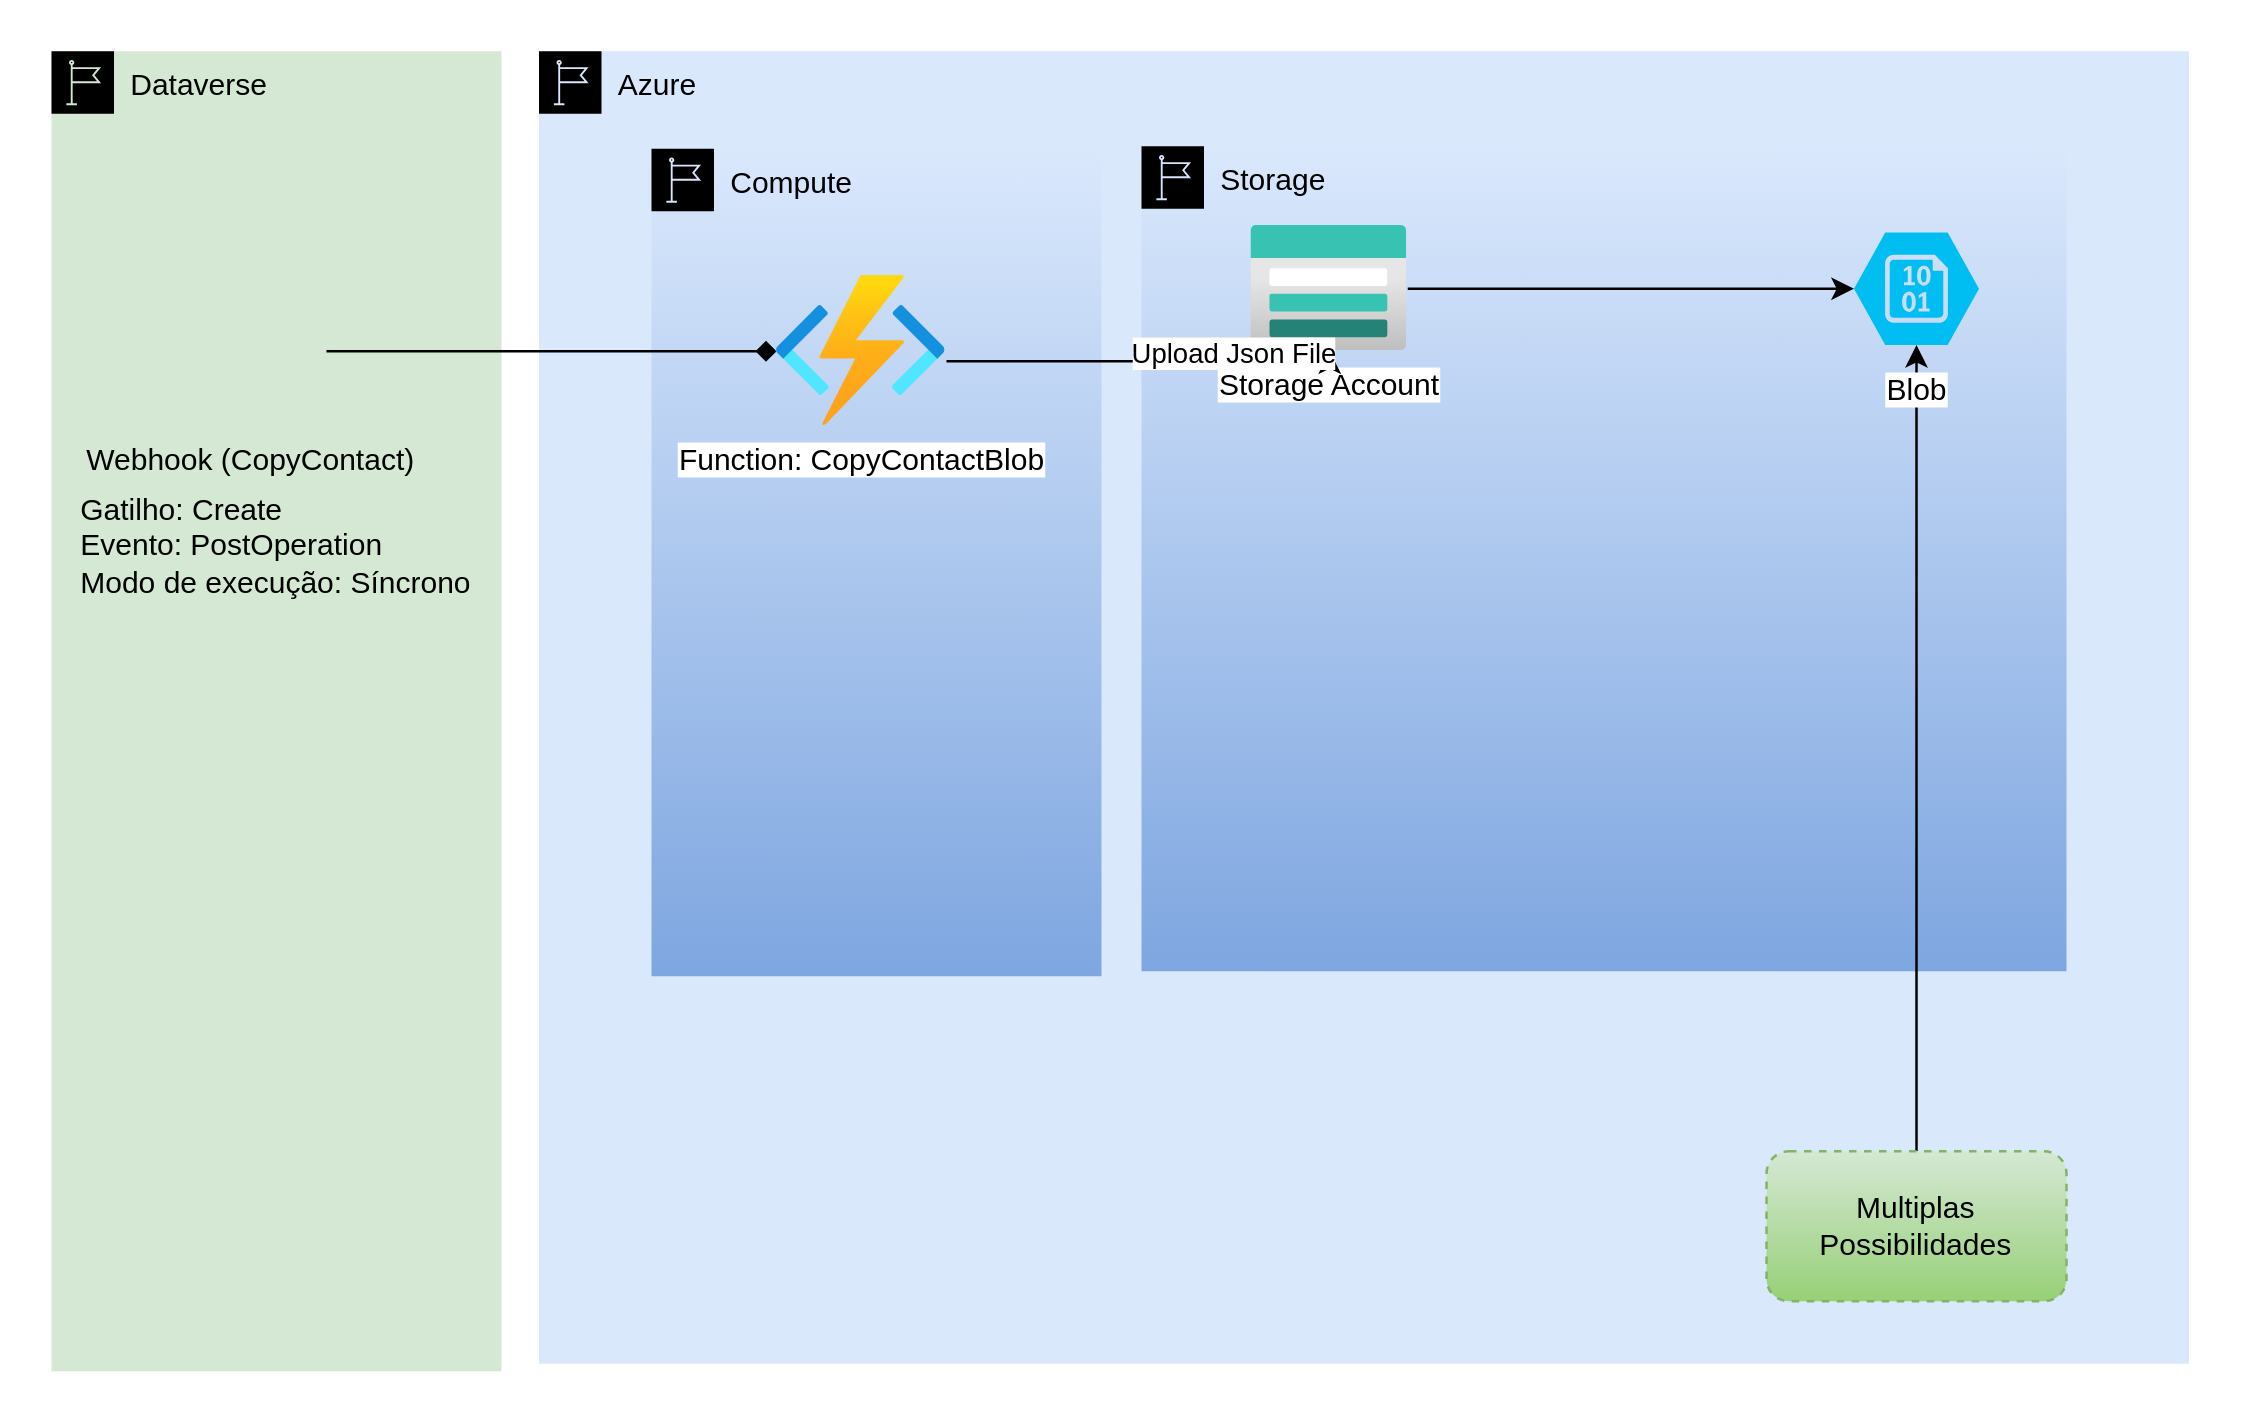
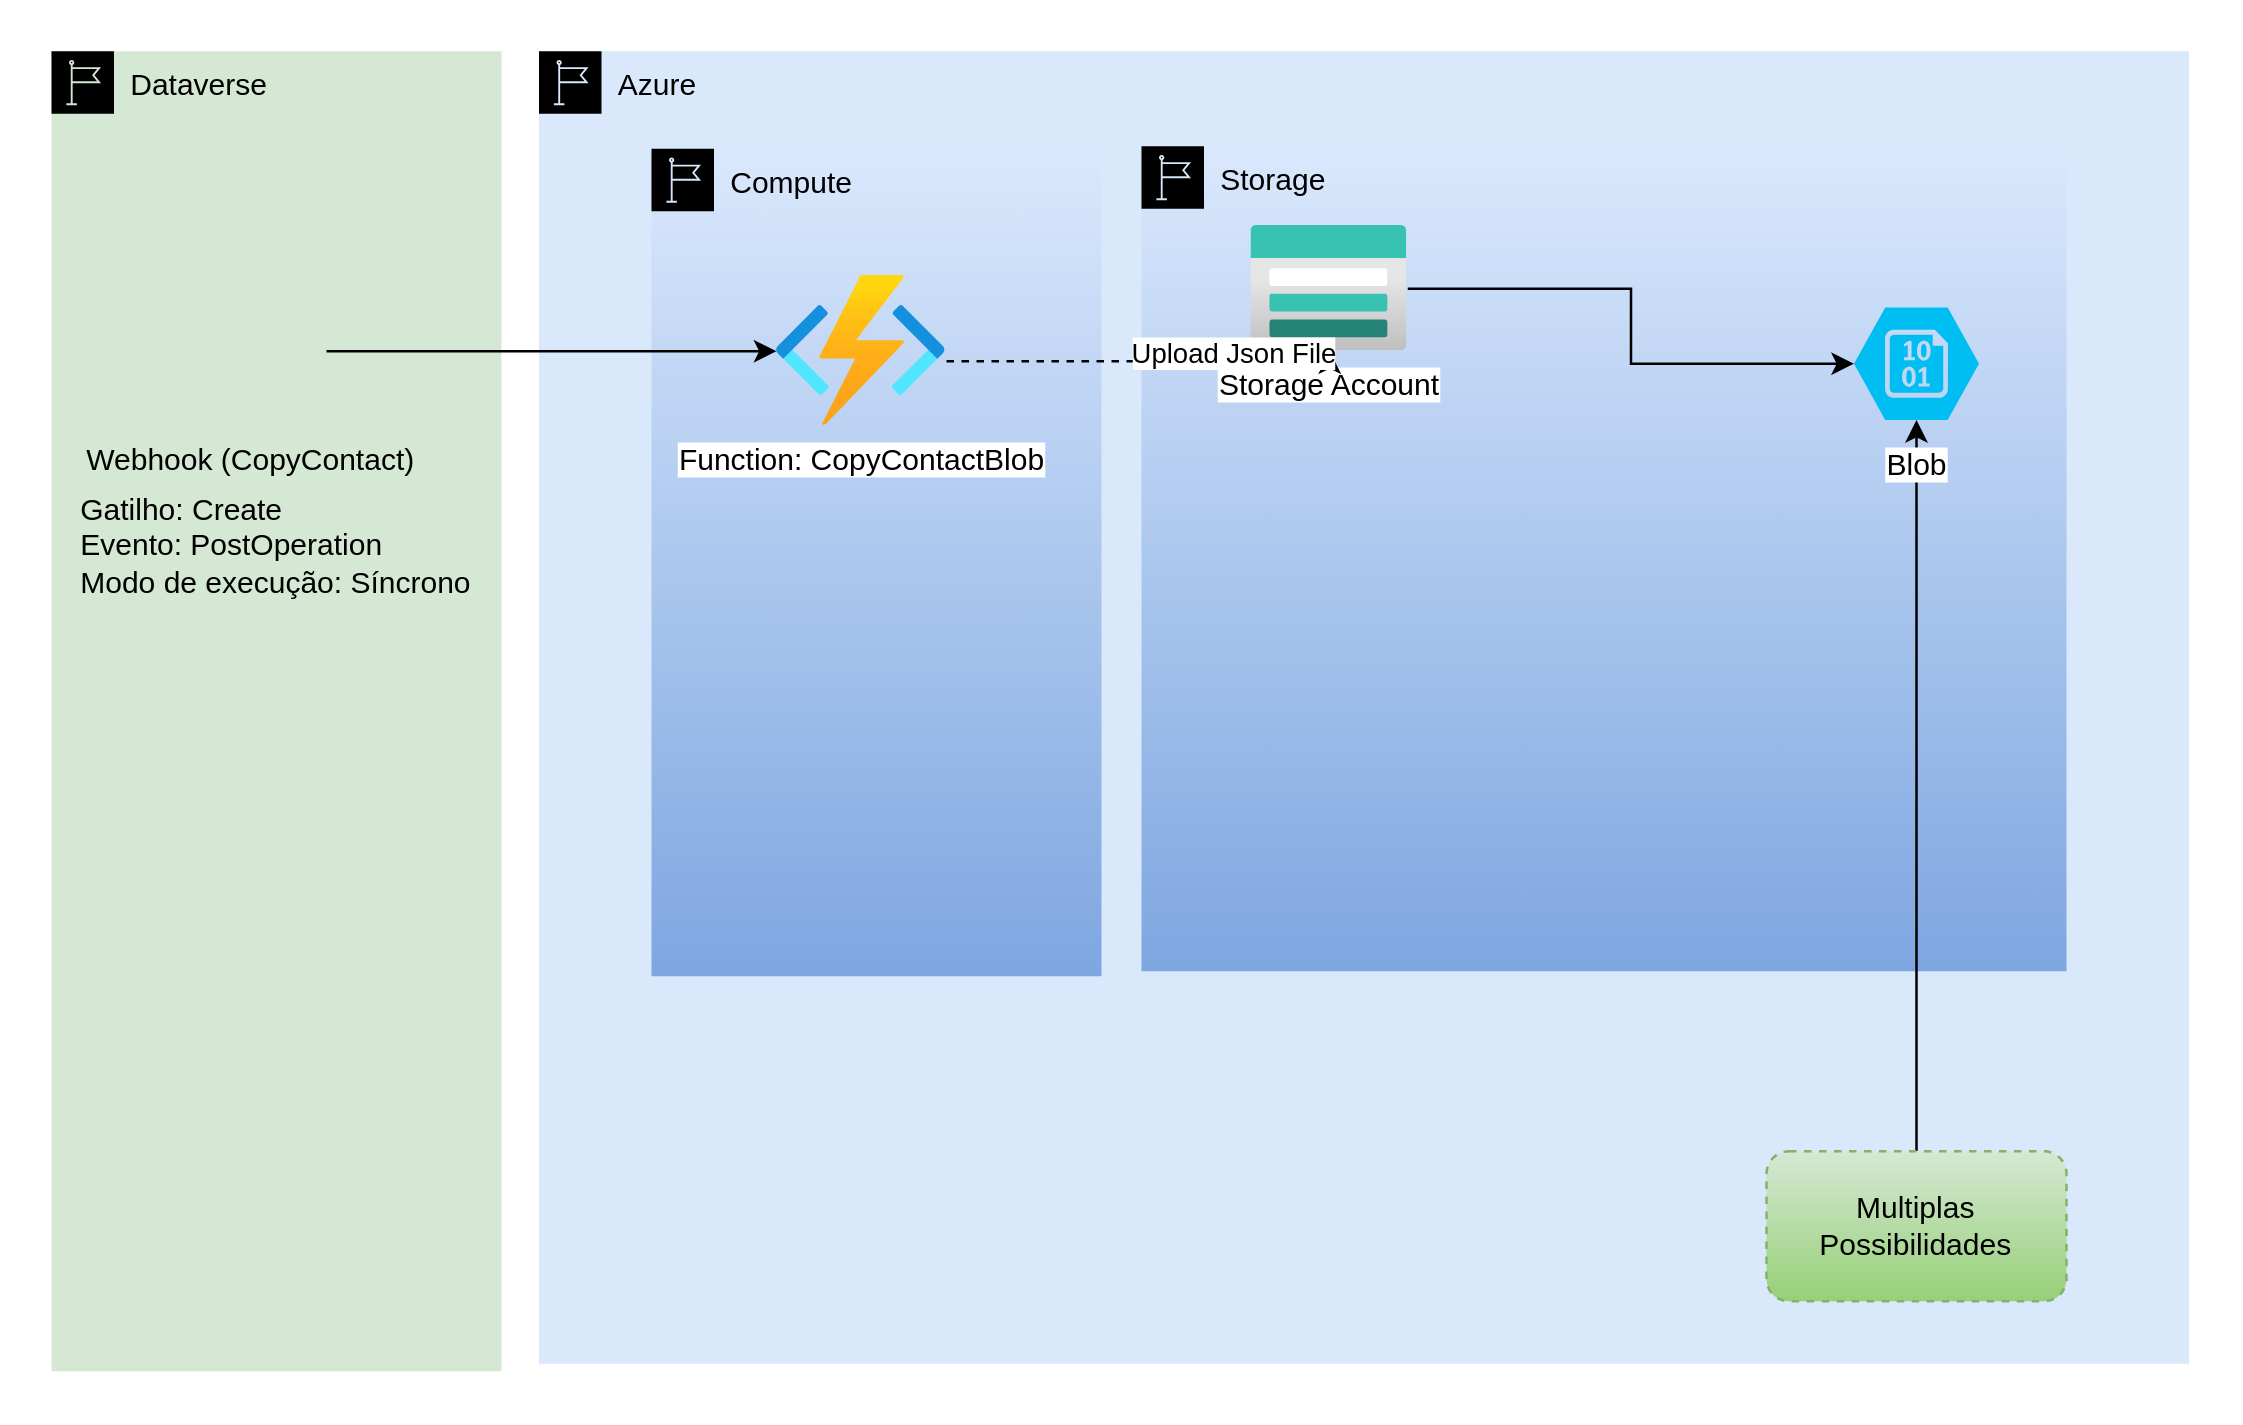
- <mxCell id="10" value="&lt;span style=&quot;background-color: light-dark(#ffffff, var(--ge-dark-color, #121212)); line-height: 190%;&quot;&gt;Blob&lt;/span&gt;" style="verticalLabelPosition=bottom;html=1;verticalAlign=top;align=center;strokeColor=none;fillColor=#00BEF2;shape=mxgraph.azure.storage_blob;" parent="1" vertex="1"><mxGeometry x="741" y="92.5" width="50" height="45" as="geometry" /></mxCell>
+ <mxCell id="10" value="&lt;span style=&quot;background-color: light-dark(#ffffff, var(--ge-dark-color, #121212)); line-height: 190%;&quot;&gt;Blob&lt;/span&gt;" style="verticalLabelPosition=bottom;html=1;verticalAlign=top;align=center;strokeColor=none;fillColor=#00BEF2;shape=mxgraph.azure.storage_blob;" parent="1" vertex="1"><mxGeometry x="741" y="122.5" width="50" height="45" as="geometry" /></mxCell>
- <mxCell id="12" style="edgeStyle=orthogonalEdgeStyle;rounded=0;orthogonalLoop=1;jettySize=auto;html=1;endArrow=diamond;" parent="1" source="6" target="15" edge="1"><mxGeometry relative="1" as="geometry" /></mxCell>
+ <mxCell id="12" style="edgeStyle=orthogonalEdgeStyle;rounded=0;orthogonalLoop=1;jettySize=auto;html=1;" parent="1" source="6" target="15" edge="1"><mxGeometry relative="1" as="geometry" /></mxCell>
- <mxCell id="13" style="edgeStyle=orthogonalEdgeStyle;rounded=0;orthogonalLoop=1;jettySize=auto;html=1;" parent="1" source="15" target="9" edge="1"><mxGeometry relative="1" as="geometry"><Array as="points"><mxPoint x="518" y="144" /><mxPoint x="518" y="144" /></Array></mxGeometry></mxCell>
+ <mxCell id="13" style="edgeStyle=orthogonalEdgeStyle;rounded=0;orthogonalLoop=1;jettySize=auto;html=1;dashed=1;" parent="1" source="15" target="9" edge="1"><mxGeometry relative="1" as="geometry"><Array as="points"><mxPoint x="518" y="144" /><mxPoint x="518" y="144" /></Array></mxGeometry></mxCell>
